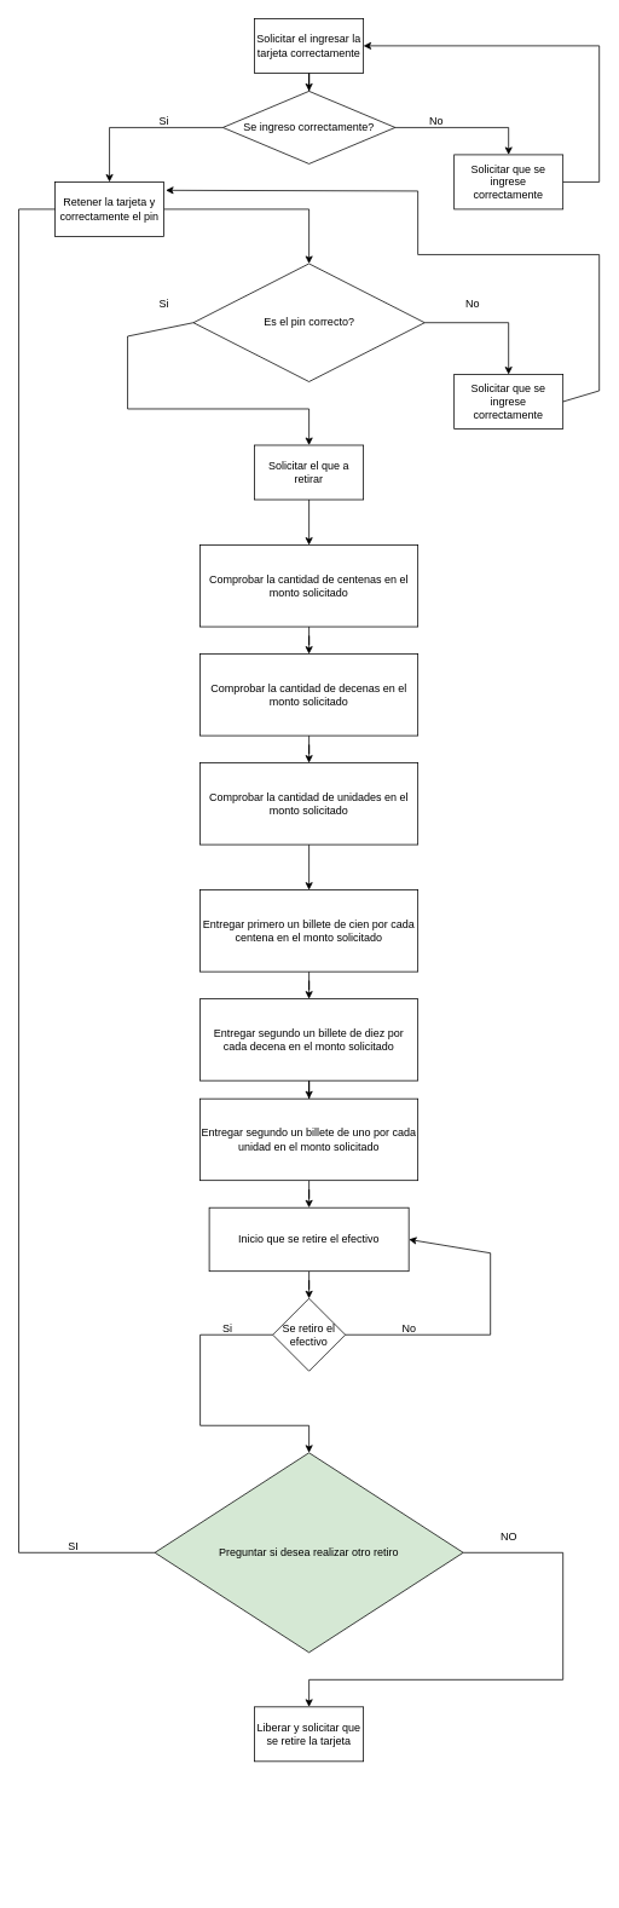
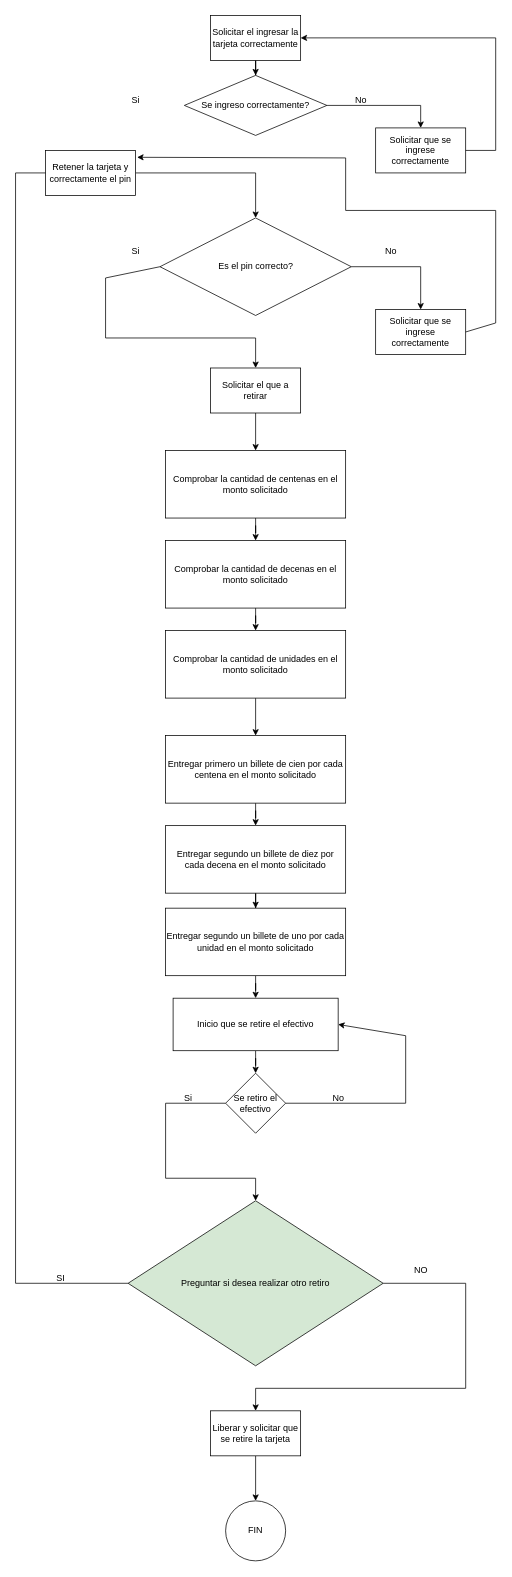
- <mxCell id="4" style="edgeStyle=orthogonalEdgeStyle;rounded=0;orthogonalLoop=1;jettySize=auto;html=1;entryX=0.5;entryY=0;entryDx=0;entryDy=0;" edge="1" parent="1" source="6" target="8"><mxGeometry relative="1" as="geometry" /></mxCell>
+ <mxCell id="56" value="" style="edgeStyle=orthogonalEdgeStyle;rounded=0;orthogonalLoop=1;jettySize=auto;html=1;" edge="1" parent="1" source="57" target="67"><mxGeometry relative="1" as="geometry" /></mxCell>
+ <mxCell id="67" value="FIN" style="ellipse;whiteSpace=wrap;html=1;aspect=fixed;" vertex="1" parent="1"><mxGeometry x="300" y="2000" width="80" height="80" as="geometry" /></mxCell>
